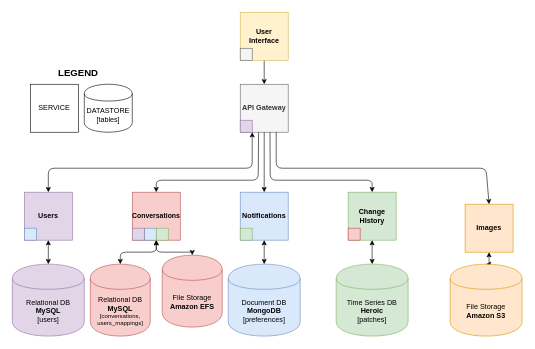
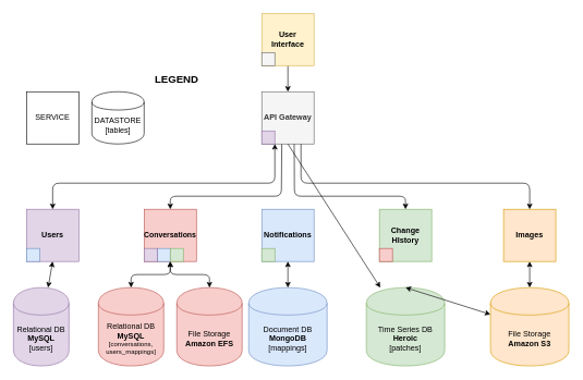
- <mxCell id="24" value="&lt;b style=&quot;font-size: 16px;&quot;&gt;LEGEND&lt;/b&gt;" style="text;html=1;strokeColor=none;fillColor=none;align=center;verticalAlign=middle;whiteSpace=wrap;rounded=0;fontSize=16;" parent="1" vertex="1"><mxGeometry x="110" y="110" width="40" height="20" as="geometry" /></mxCell>
+ <mxCell id="24" value="&lt;b style=&quot;font-size: 16px;&quot;&gt;LEGEND&lt;/b&gt;" style="text;html=1;strokeColor=none;fillColor=none;align=center;verticalAlign=middle;whiteSpace=wrap;rounded=0;fontSize=16;" parent="1" vertex="1"><mxGeometry x="250" y="110" width="40" height="20" as="geometry" /></mxCell>
- <mxCell id="22" value="SERVICE" style="whiteSpace=wrap;html=1;aspect=fixed;" parent="1" vertex="1"><mxGeometry x="50" y="140" width="80" height="80" as="geometry" /></mxCell>
+ <mxCell id="22" value="SERVICE" style="whiteSpace=wrap;html=1;aspect=fixed;" parent="1" vertex="1"><mxGeometry x="40" y="140" width="80" height="80" as="geometry" /></mxCell>
- <mxCell id="18" value="" style="endArrow=classic;html=1;exitX=0.5;exitY=1;exitDx=0;exitDy=0;" parent="1" source="14" target="3" edge="1"><mxGeometry width="50" height="50" relative="1" as="geometry"><mxPoint x="430" y="250" as="sourcePoint" /><mxPoint x="110" y="640" as="targetPoint" /></mxGeometry></mxCell>
+ <mxCell id="18" value="" style="endArrow=classic;html=1;exitX=0.5;exitY=1;exitDx=0;exitDy=0;" parent="1" source="14" target="10" edge="1"><mxGeometry width="50" height="50" relative="1" as="geometry"><mxPoint x="430" y="250" as="sourcePoint" /><mxPoint x="110" y="640" as="targetPoint" /></mxGeometry></mxCell>
- <mxCell id="28" value="&lt;b&gt;Images&lt;/b&gt;" style="whiteSpace=wrap;html=1;aspect=fixed;fillColor=#ffe6cc;strokeColor=#d79b00;" parent="1" vertex="1"><mxGeometry x="775" y="340" width="80" height="80" as="geometry" /></mxCell>
+ <mxCell id="28" value="&lt;b&gt;Images&lt;/b&gt;" style="whiteSpace=wrap;html=1;aspect=fixed;fillColor=#ffe6cc;strokeColor=#d79b00;" parent="1" vertex="1"><mxGeometry x="770" y="320" width="80" height="80" as="geometry" /></mxCell>
- <mxCell id="11" value="" style="endArrow=classic;startArrow=classic;html=1;entryX=0.5;entryY=1;entryDx=0;entryDy=0;exitX=0.5;exitY=0;exitDx=0;exitDy=0;" parent="1" source="10" target="4" edge="1"><mxGeometry width="50" height="50" relative="1" as="geometry"><mxPoint x="160" y="630" as="sourcePoint" /><mxPoint x="210" y="580" as="targetPoint" /></mxGeometry></mxCell>
+ <mxCell id="11" value="" style="endArrow=classic;startArrow=classic;html=1;exitX=0.5;exitY=0;exitDx=0;exitDy=0;" parent="1" source="10" target="30" edge="1"><mxGeometry width="50" height="50" relative="1" as="geometry"><mxPoint x="160" y="630" as="sourcePoint" /><mxPoint x="210" y="580" as="targetPoint" /></mxGeometry></mxCell>
- <mxCell id="35" value="&lt;div&gt;File Storage&lt;/div&gt;&lt;div&gt;&lt;b&gt;Amazon EFS&lt;/b&gt;&lt;br&gt;&lt;/div&gt;" style="shape=cylinder;whiteSpace=wrap;html=1;boundedLbl=1;backgroundOutline=1;fillColor=#f8cecc;strokeColor=#b85450;" parent="1" vertex="1"><mxGeometry x="270" y="425" width="100" height="120" as="geometry" /></mxCell>
+ <mxCell id="35" value="&lt;div&gt;File Storage&lt;/div&gt;&lt;div&gt;&lt;b&gt;Amazon EFS&lt;/b&gt;&lt;br&gt;&lt;/div&gt;" style="shape=cylinder;whiteSpace=wrap;html=1;boundedLbl=1;backgroundOutline=1;fillColor=#f8cecc;strokeColor=#b85450;" parent="1" vertex="1"><mxGeometry x="270" y="440" width="100" height="120" as="geometry" /></mxCell>
- <mxCell id="8" value="&lt;div&gt;Relational DB&lt;br&gt;&lt;/div&gt;&lt;div&gt;&lt;b&gt;MySQL&lt;/b&gt;&lt;br&gt;&lt;/div&gt;&lt;div&gt;[users]&lt;br&gt;&lt;/div&gt;" style="shape=cylinder;whiteSpace=wrap;html=1;boundedLbl=1;backgroundOutline=1;fillColor=#e1d5e7;strokeColor=#9673a6;" parent="1" vertex="1"><mxGeometry x="20" y="440" width="120" height="120" as="geometry" /></mxCell>
+ <mxCell id="8" value="&lt;div&gt;Relational DB&lt;br&gt;&lt;/div&gt;&lt;div&gt;&lt;b&gt;MySQL&lt;/b&gt;&lt;br&gt;&lt;/div&gt;&lt;div&gt;[users]&lt;br&gt;&lt;/div&gt;" style="shape=cylinder;whiteSpace=wrap;html=1;boundedLbl=1;backgroundOutline=1;fillColor=#e1d5e7;strokeColor=#9673a6;" parent="1" vertex="1"><mxGeometry x="20" y="440" width="85" height="120" as="geometry" /></mxCell>
- <mxCell id="12" value="&lt;div&gt;Document DB&lt;br&gt;&lt;/div&gt;&lt;div&gt;&lt;b&gt;MongoDB&lt;/b&gt;&lt;br&gt;&lt;/div&gt;&lt;div&gt;[preferences]&lt;br&gt;&lt;/div&gt;" style="shape=cylinder;whiteSpace=wrap;html=1;boundedLbl=1;backgroundOutline=1;fillColor=#dae8fc;strokeColor=#6c8ebf;" parent="1" vertex="1"><mxGeometry x="380" y="440" width="120" height="120" as="geometry" /></mxCell>
+ <mxCell id="12" value="&lt;div&gt;Document DB&lt;br&gt;&lt;/div&gt;&lt;div&gt;&lt;b&gt;MongoDB&lt;/b&gt;&lt;br&gt;&lt;/div&gt;&lt;div&gt;[mappings]&lt;br&gt;&lt;/div&gt;" style="shape=cylinder;whiteSpace=wrap;html=1;boundedLbl=1;backgroundOutline=1;fillColor=#dae8fc;strokeColor=#6c8ebf;" parent="1" vertex="1"><mxGeometry x="380" y="440" width="120" height="120" as="geometry" /></mxCell>
